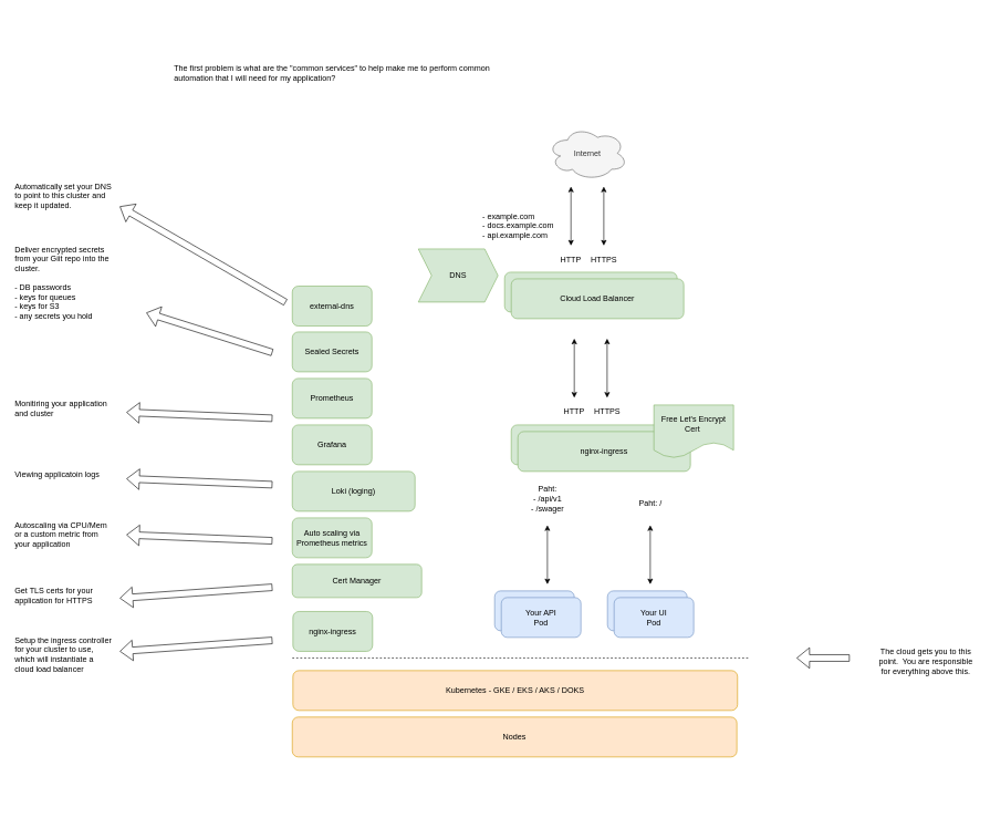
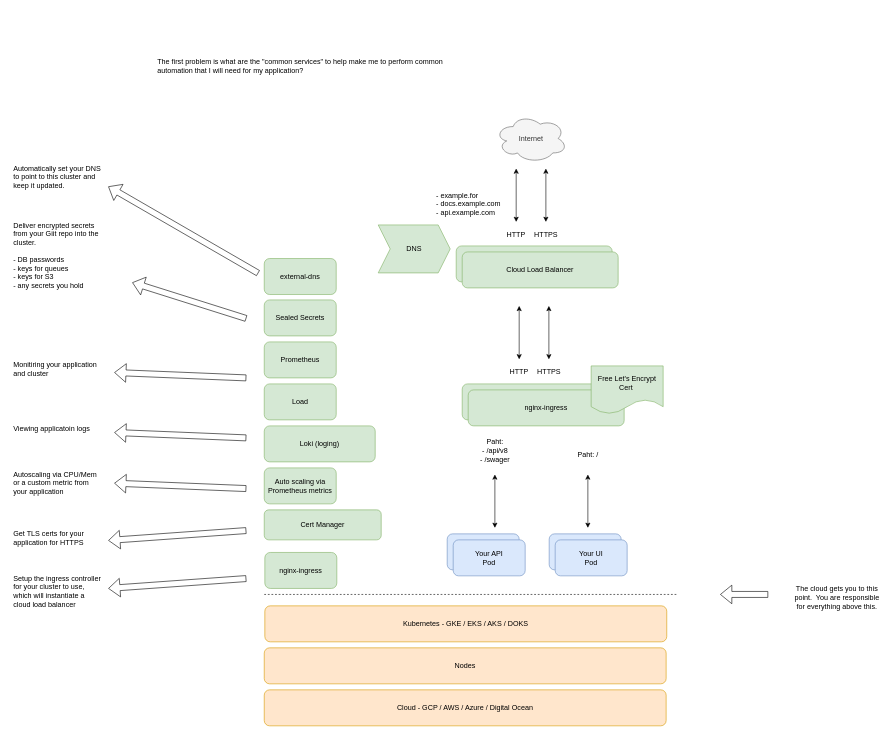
- <mxCell id="9" value="- example.com&lt;br&gt;- docs.example.com&lt;br&gt;- api.example.com" style="text;html=1;strokeColor=none;fillColor=none;align=left;verticalAlign=middle;whiteSpace=wrap;rounded=0;" parent="1" vertex="1"><mxGeometry x="725" y="329" width="140" height="20" as="geometry" /></mxCell>
+ <mxCell id="9" value="- example.for&lt;br&gt;- docs.example.com&lt;br&gt;- api.example.com" style="text;html=1;strokeColor=none;fillColor=none;align=left;verticalAlign=middle;whiteSpace=wrap;rounded=0;" parent="1" vertex="1"><mxGeometry x="725" y="329" width="140" height="20" as="geometry" /></mxCell>
- <mxCell id="18" value="Grafana" style="rounded=1;whiteSpace=wrap;html=1;fillColor=#d5e8d4;strokeColor=#82b366;" parent="1" vertex="1"><mxGeometry x="440" y="639" width="120" height="60" as="geometry" /></mxCell>
+ <mxCell id="18" value="Load" style="rounded=1;whiteSpace=wrap;html=1;fillColor=#d5e8d4;strokeColor=#82b366;" parent="1" vertex="1"><mxGeometry x="440" y="639" width="120" height="60" as="geometry" /></mxCell>
- <mxCell id="15" value="Paht: &lt;br&gt;- /api/v1&lt;br&gt;- /swager" style="text;html=1;strokeColor=none;fillColor=none;align=center;verticalAlign=middle;whiteSpace=wrap;rounded=0;" parent="1" vertex="1"><mxGeometry x="785" y="740" width="80" height="20" as="geometry" /></mxCell>
+ <mxCell id="15" value="Paht: &lt;br&gt;- /api/v8&lt;br&gt;- /swager" style="text;html=1;strokeColor=none;fillColor=none;align=center;verticalAlign=middle;whiteSpace=wrap;rounded=0;" parent="1" vertex="1"><mxGeometry x="785" y="740" width="80" height="20" as="geometry" /></mxCell>
+ <mxCell id="25" value="Cloud - GCP / AWS / Azure / Digital Ocean" style="rounded=1;whiteSpace=wrap;html=1;fillColor=#ffe6cc;strokeColor=#d79b00;" parent="1" vertex="1"><mxGeometry x="440" y="1149" width="670" height="60" as="geometry" /></mxCell>
